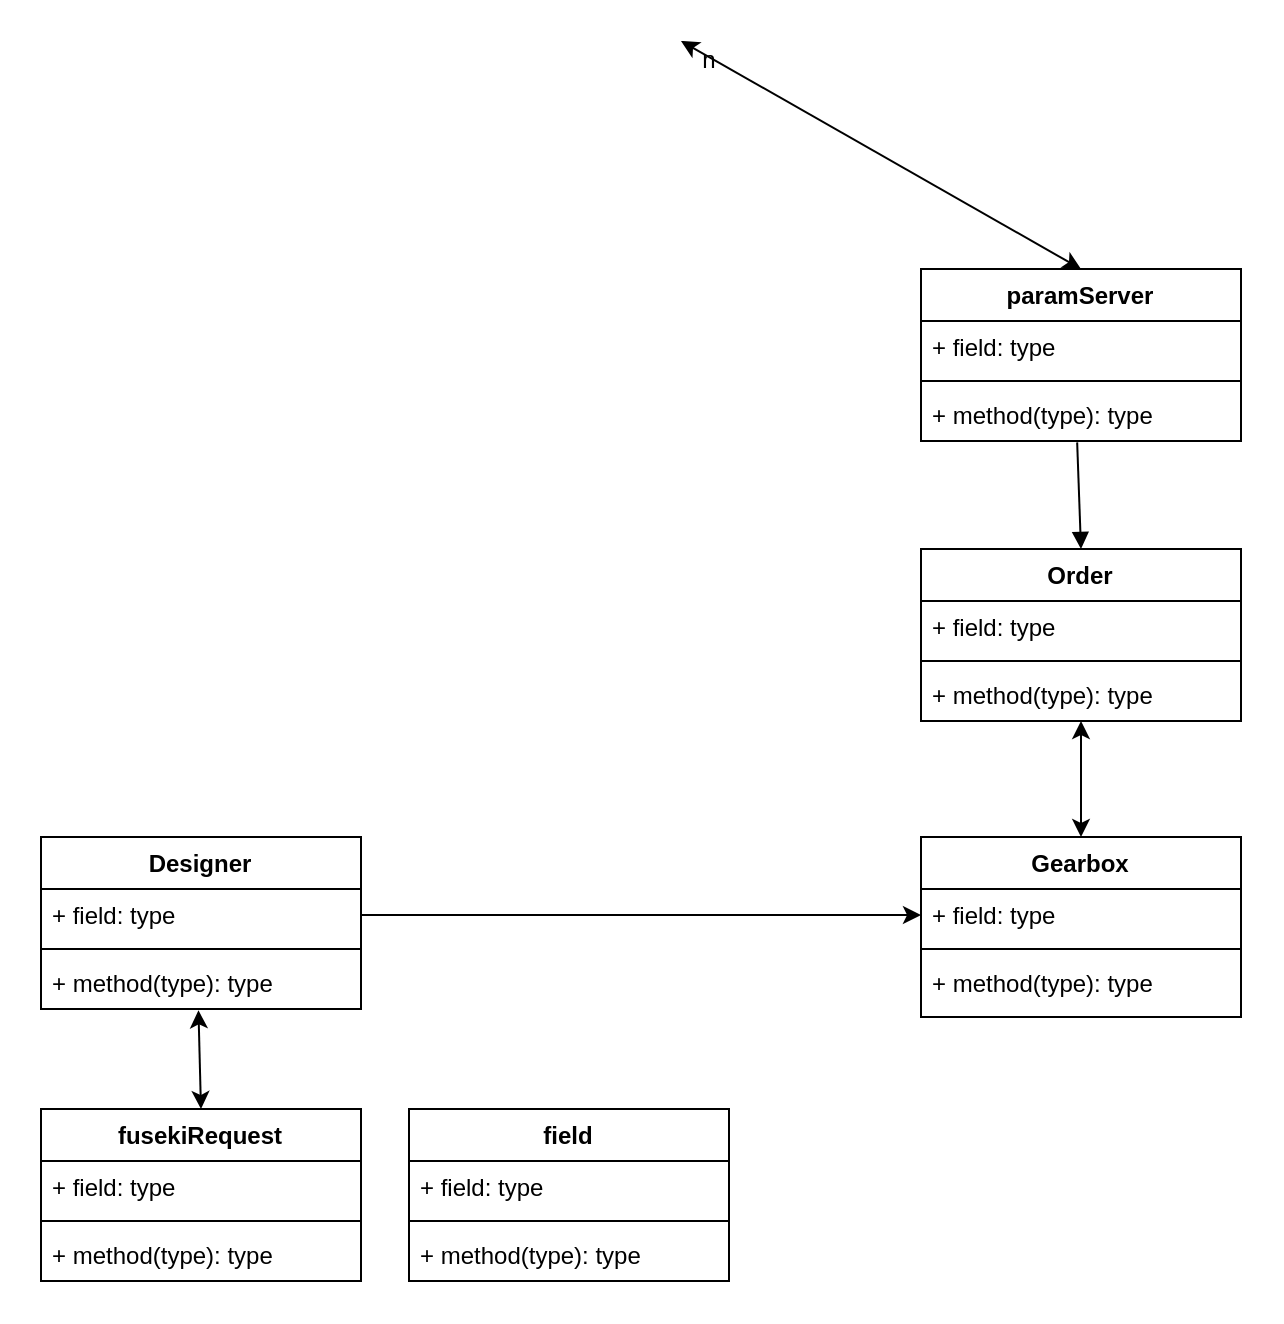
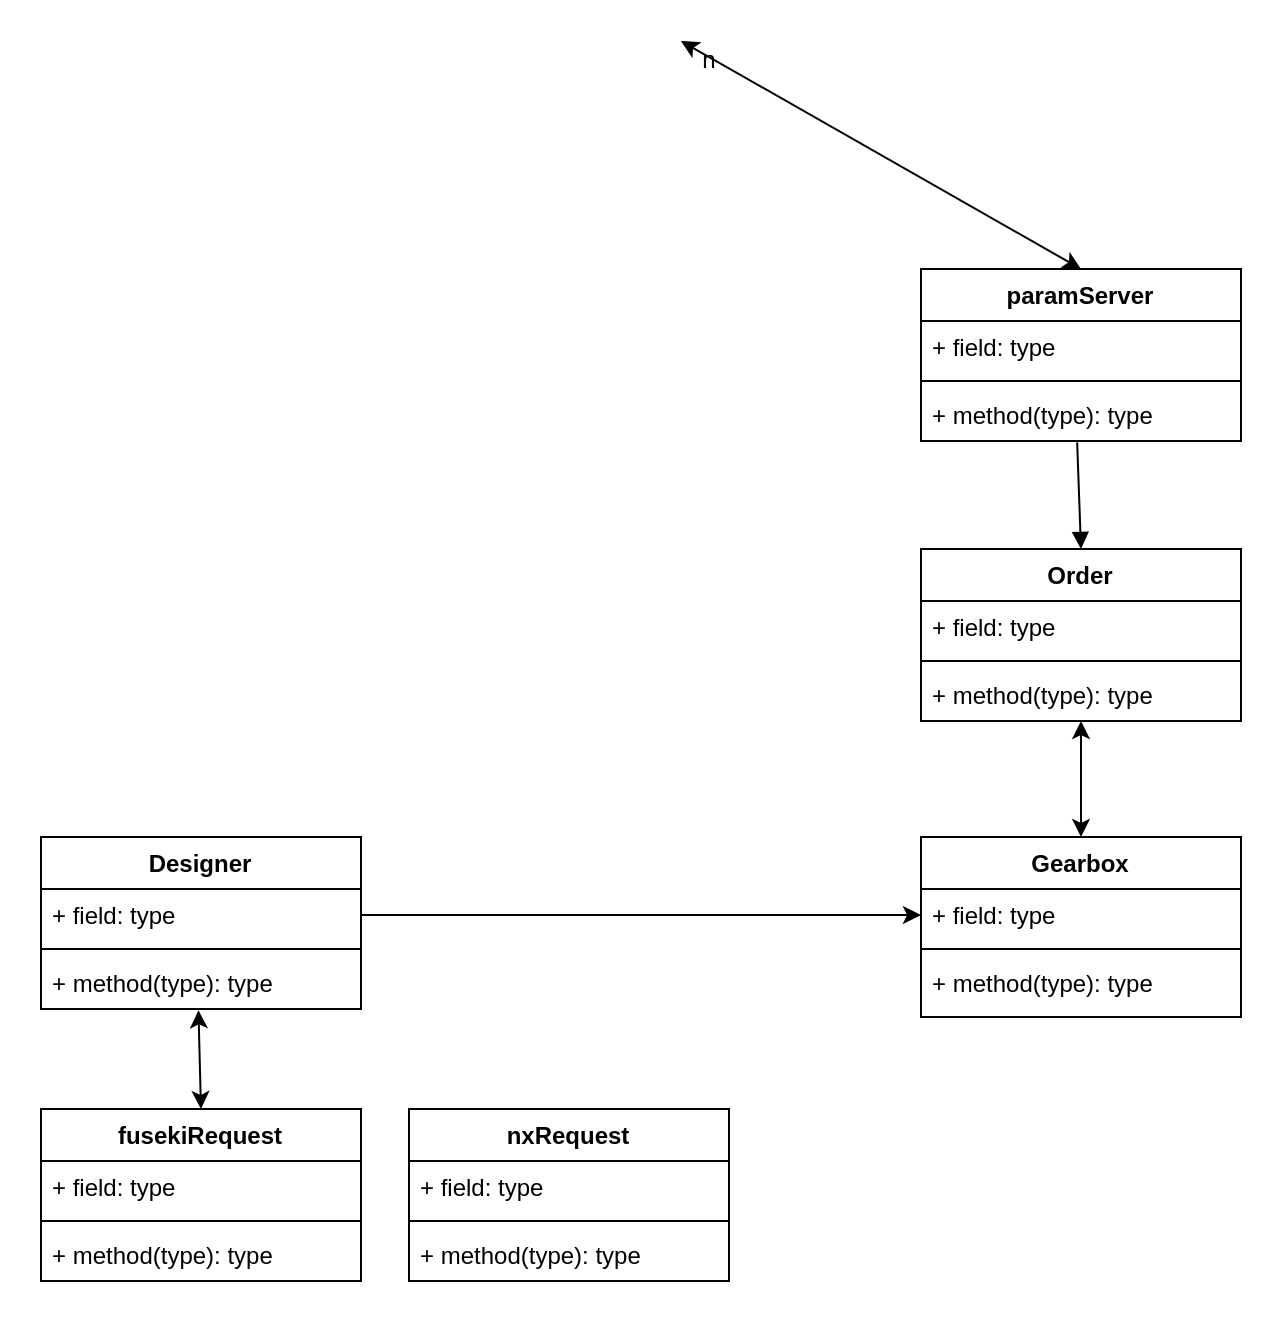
- <mxCell id="28" value="field&#10;" style="swimlane;fontStyle=1;align=center;verticalAlign=top;childLayout=stackLayout;horizontal=1;startSize=26;horizontalStack=0;resizeParent=1;resizeParentMax=0;resizeLast=0;collapsible=1;marginBottom=0;" vertex="1" parent="1"><mxGeometry x="204" y="554" width="160" height="86" as="geometry" /></mxCell>
+ <mxCell id="28" value="nxRequest&#10;" style="swimlane;fontStyle=1;align=center;verticalAlign=top;childLayout=stackLayout;horizontal=1;startSize=26;horizontalStack=0;resizeParent=1;resizeParentMax=0;resizeLast=0;collapsible=1;marginBottom=0;" vertex="1" parent="1"><mxGeometry x="204" y="554" width="160" height="86" as="geometry" /></mxCell>
